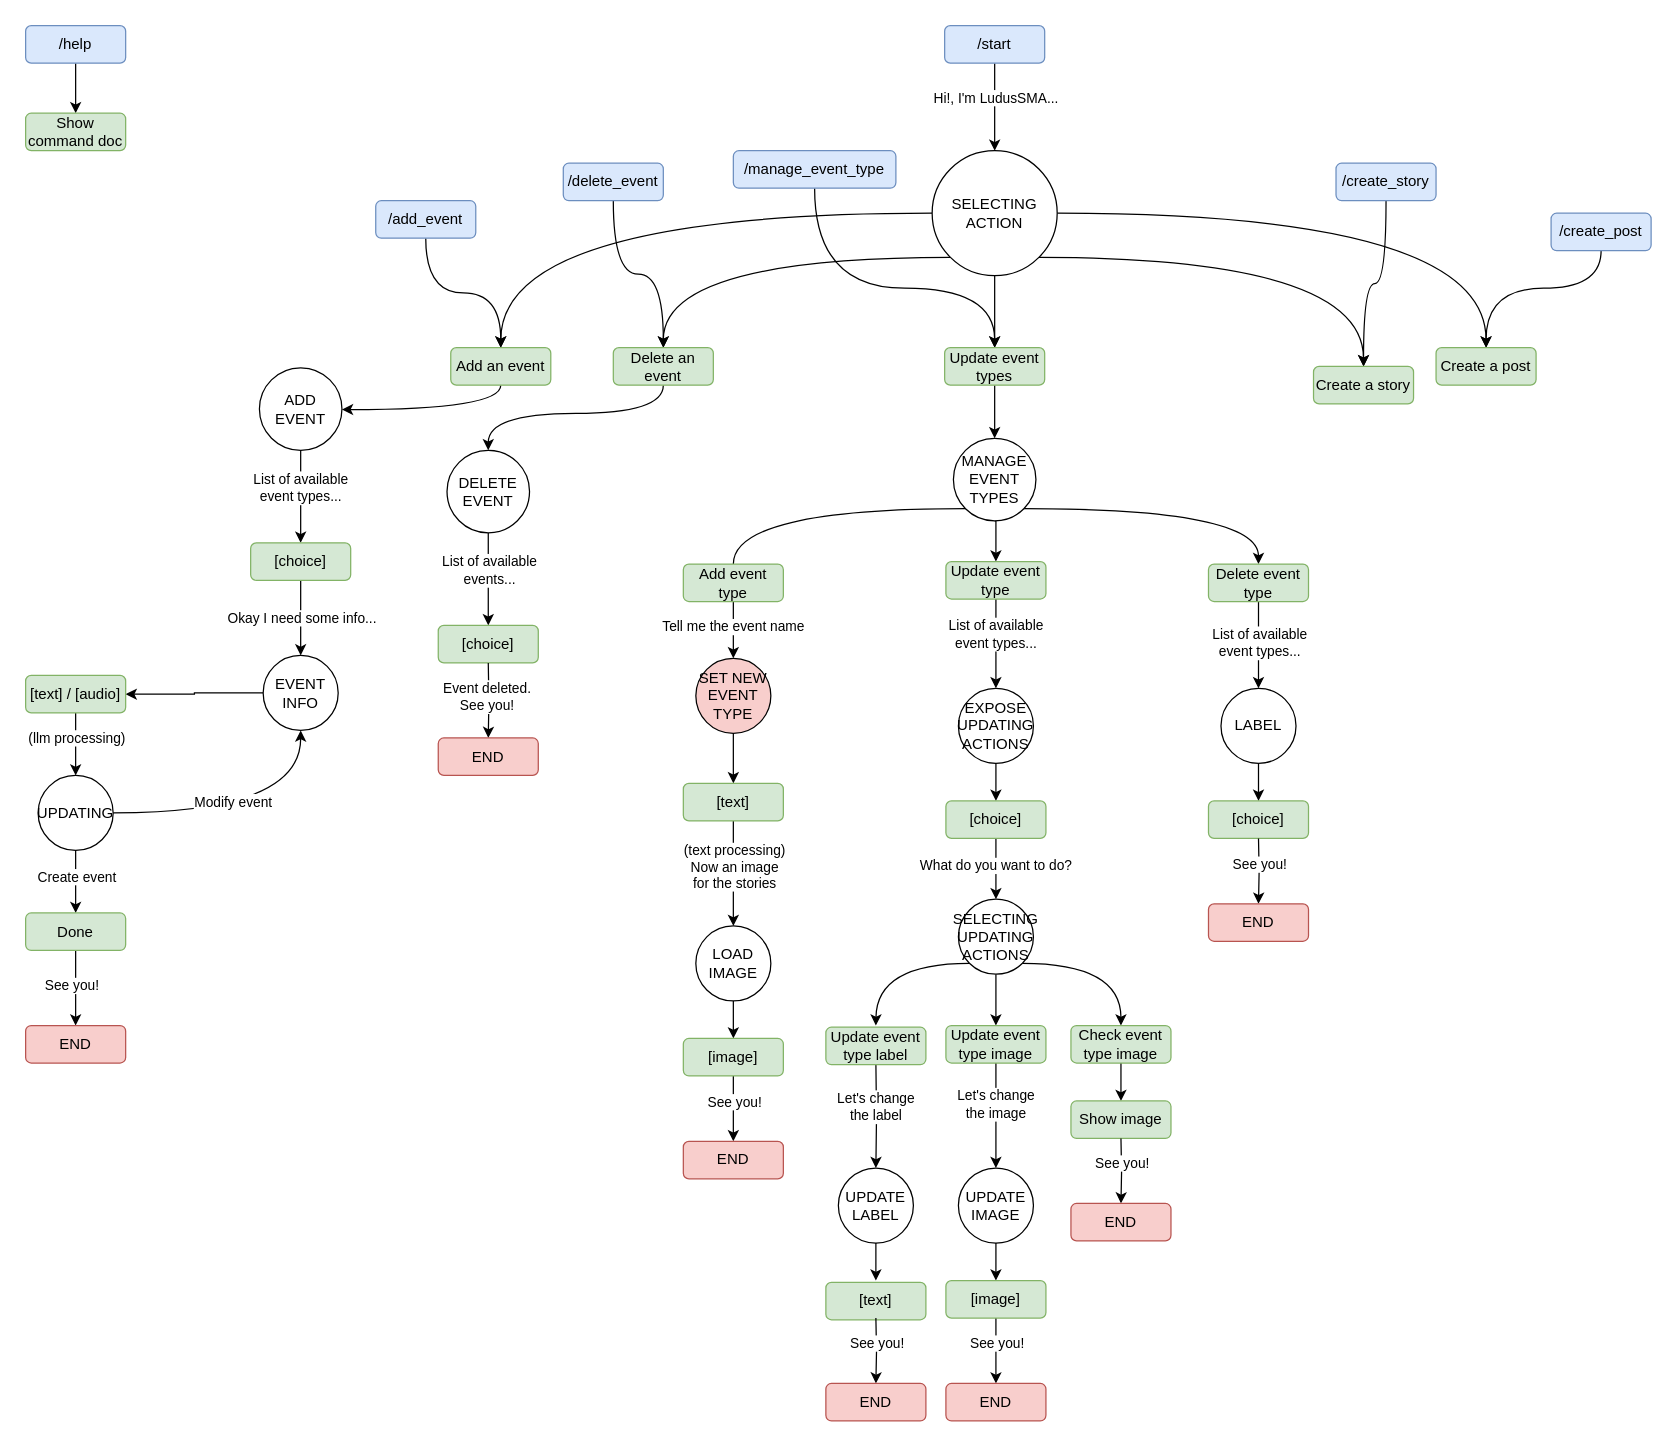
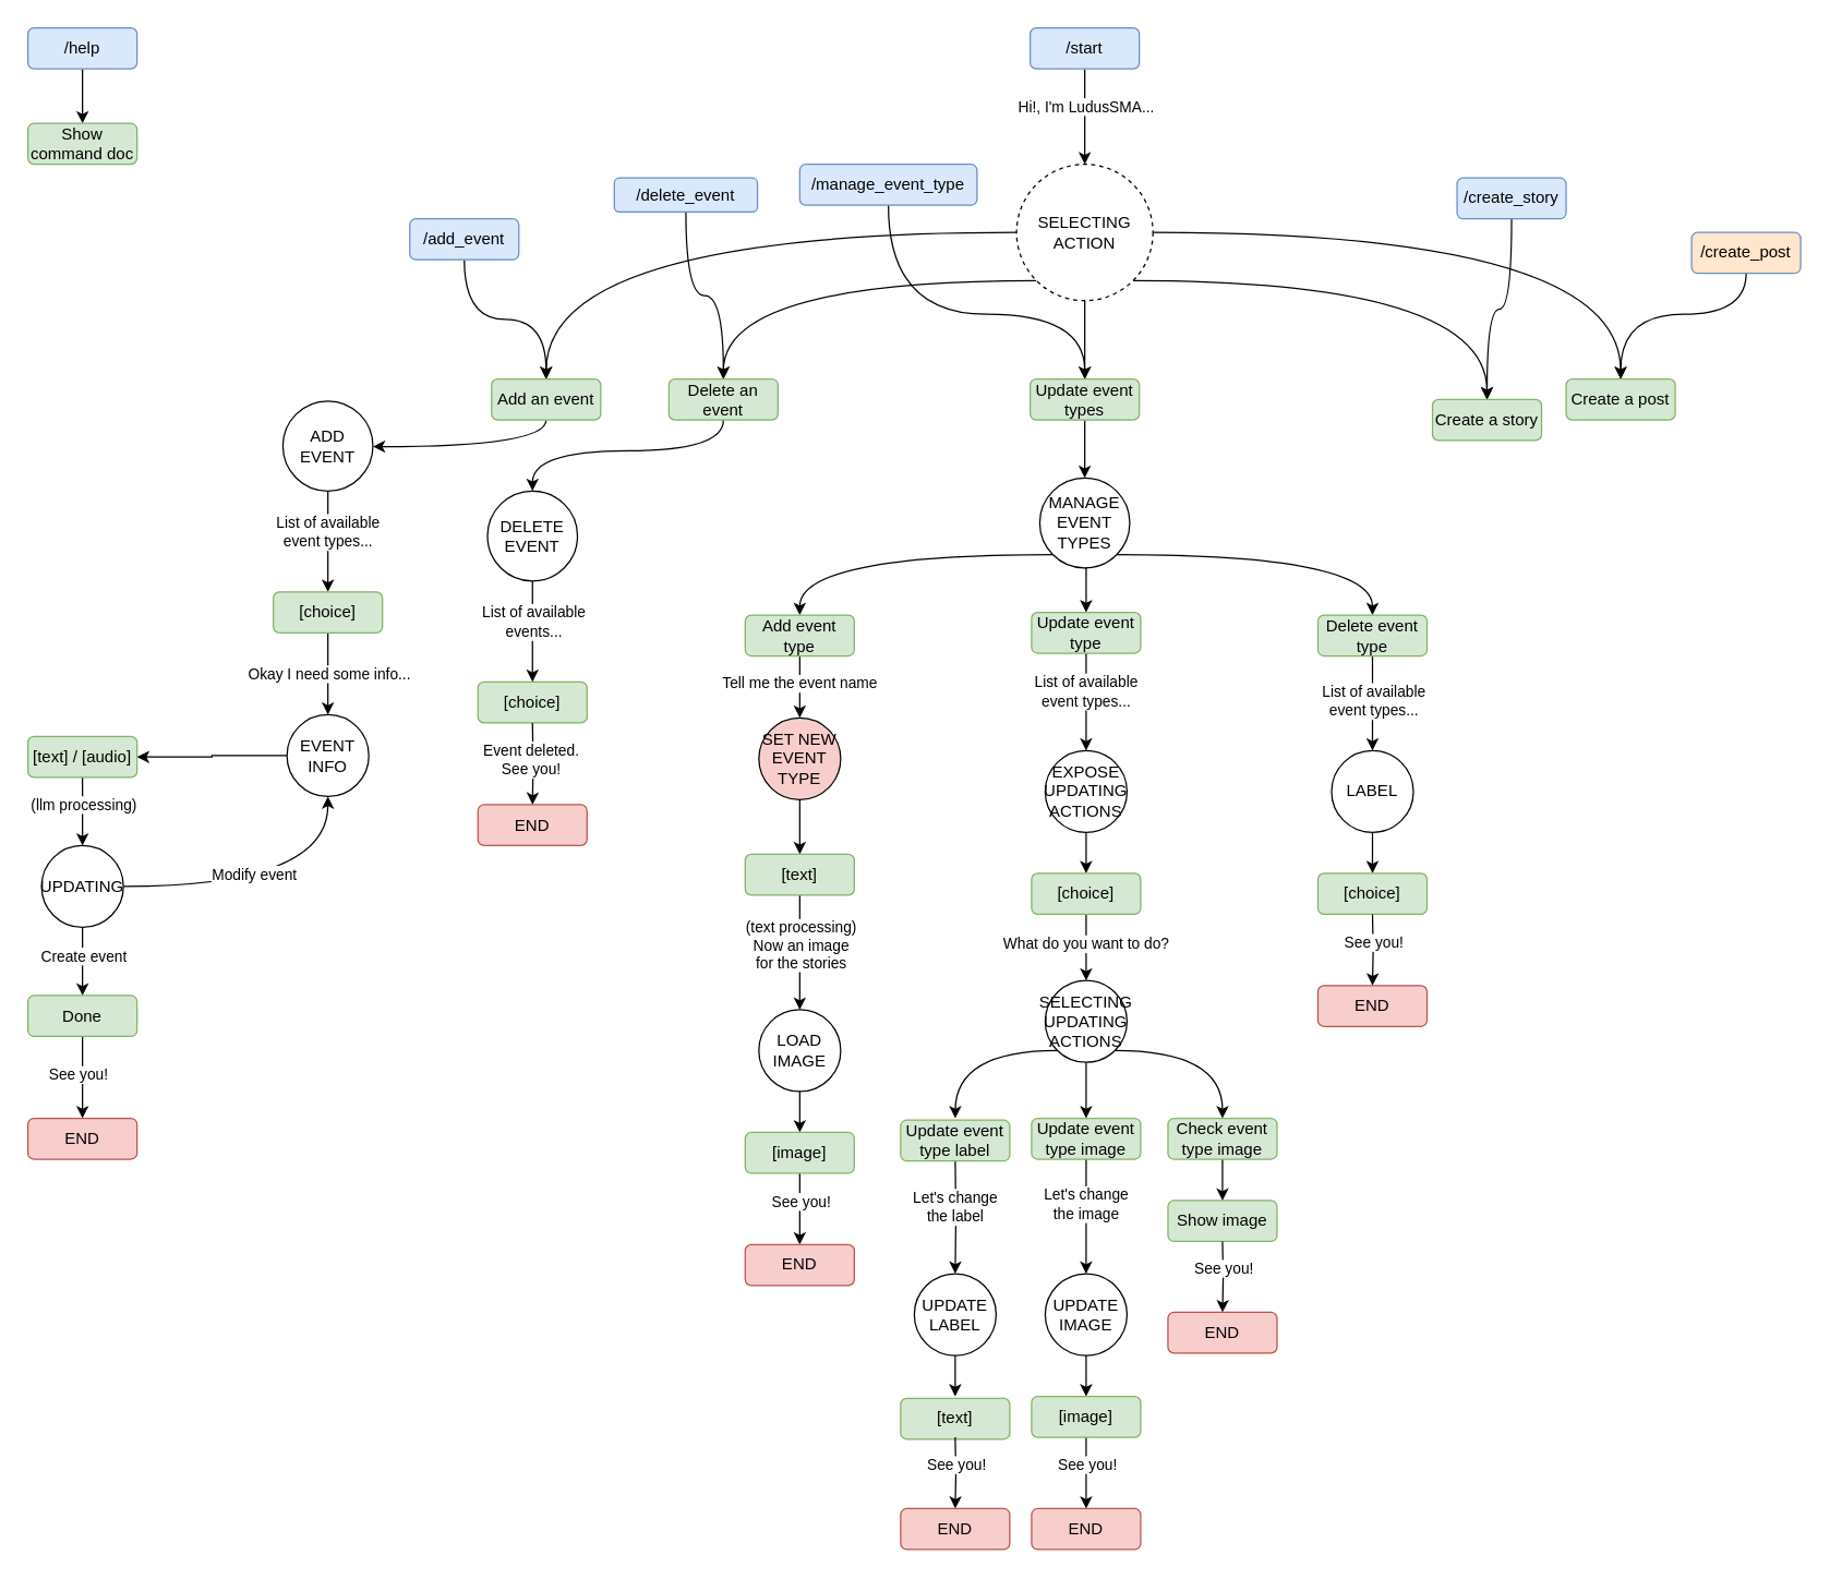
- <mxCell id="7" value="/delete_event" style="rounded=1;whiteSpace=wrap;html=1;fillColor=#dae8fc;strokeColor=#6c8ebf;" parent="1" vertex="1"><mxGeometry x="450" y="130" width="80" height="30" as="geometry" /></mxCell>
+ <mxCell id="7" value="/delete_event" style="rounded=1;whiteSpace=wrap;html=1;fillColor=#dae8fc;strokeColor=#6c8ebf;" parent="1" vertex="1"><mxGeometry x="450" y="130" width="105" height="25" as="geometry" /></mxCell>
- <mxCell id="22" value="SELECTING&lt;div&gt;ACTION&lt;/div&gt;" style="ellipse;whiteSpace=wrap;html=1;aspect=fixed;" parent="1" vertex="1"><mxGeometry x="745" y="120" width="100" height="100" as="geometry" /></mxCell>
+ <mxCell id="22" value="SELECTING&lt;div&gt;ACTION&lt;/div&gt;" style="ellipse;whiteSpace=wrap;html=1;aspect=fixed;dashed=1;" parent="1" vertex="1"><mxGeometry x="745" y="120" width="100" height="100" as="geometry" /></mxCell>
- <mxCell id="13" value="/create_post" style="rounded=1;whiteSpace=wrap;html=1;fillColor=#dae8fc;strokeColor=#6c8ebf;" parent="1" vertex="1"><mxGeometry x="1240" y="170" width="80" height="30" as="geometry" /></mxCell>
+ <mxCell id="13" value="/create_post" style="rounded=1;whiteSpace=wrap;html=1;fillColor=#ffe6cc;strokeColor=#6c8ebf;" parent="1" vertex="1"><mxGeometry x="1240" y="170" width="80" height="30" as="geometry" /></mxCell>
- <mxCell id="59" style="edgeStyle=orthogonalEdgeStyle;rounded=0;orthogonalLoop=1;jettySize=auto;html=1;exitX=0;exitY=1;exitDx=0;exitDy=0;entryX=0.5;entryY=0;entryDx=0;entryDy=0;curved=1;endArrow=none;" parent="1" source="61" target="64" edge="1"><mxGeometry relative="1" as="geometry"><mxPoint x="721.665" y="406.335" as="sourcePoint" /></mxGeometry></mxCell>
+ <mxCell id="59" style="edgeStyle=orthogonalEdgeStyle;rounded=0;orthogonalLoop=1;jettySize=auto;html=1;exitX=0;exitY=1;exitDx=0;exitDy=0;entryX=0.5;entryY=0;entryDx=0;entryDy=0;curved=1;" parent="1" source="61" target="64" edge="1"><mxGeometry relative="1" as="geometry"><mxPoint x="721.665" y="406.335" as="sourcePoint" /></mxGeometry></mxCell>
